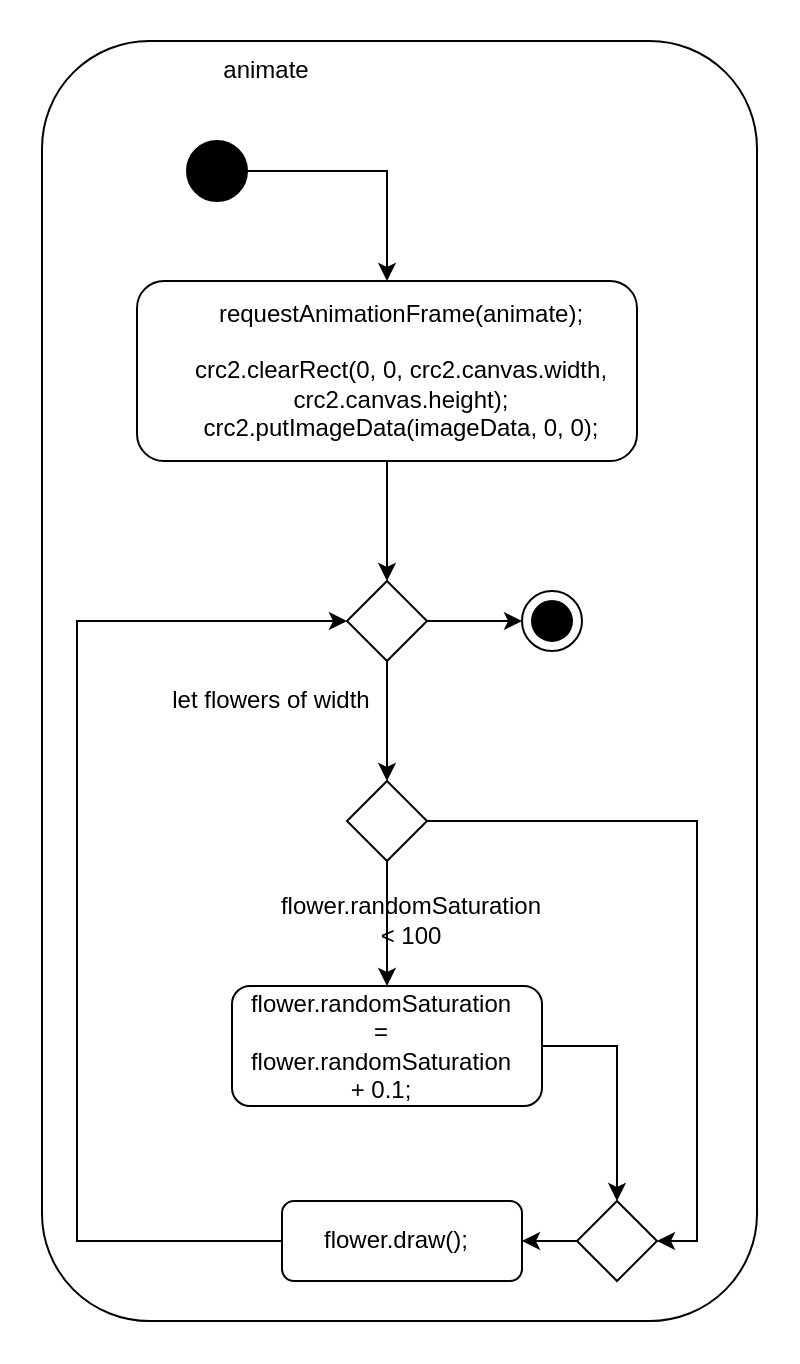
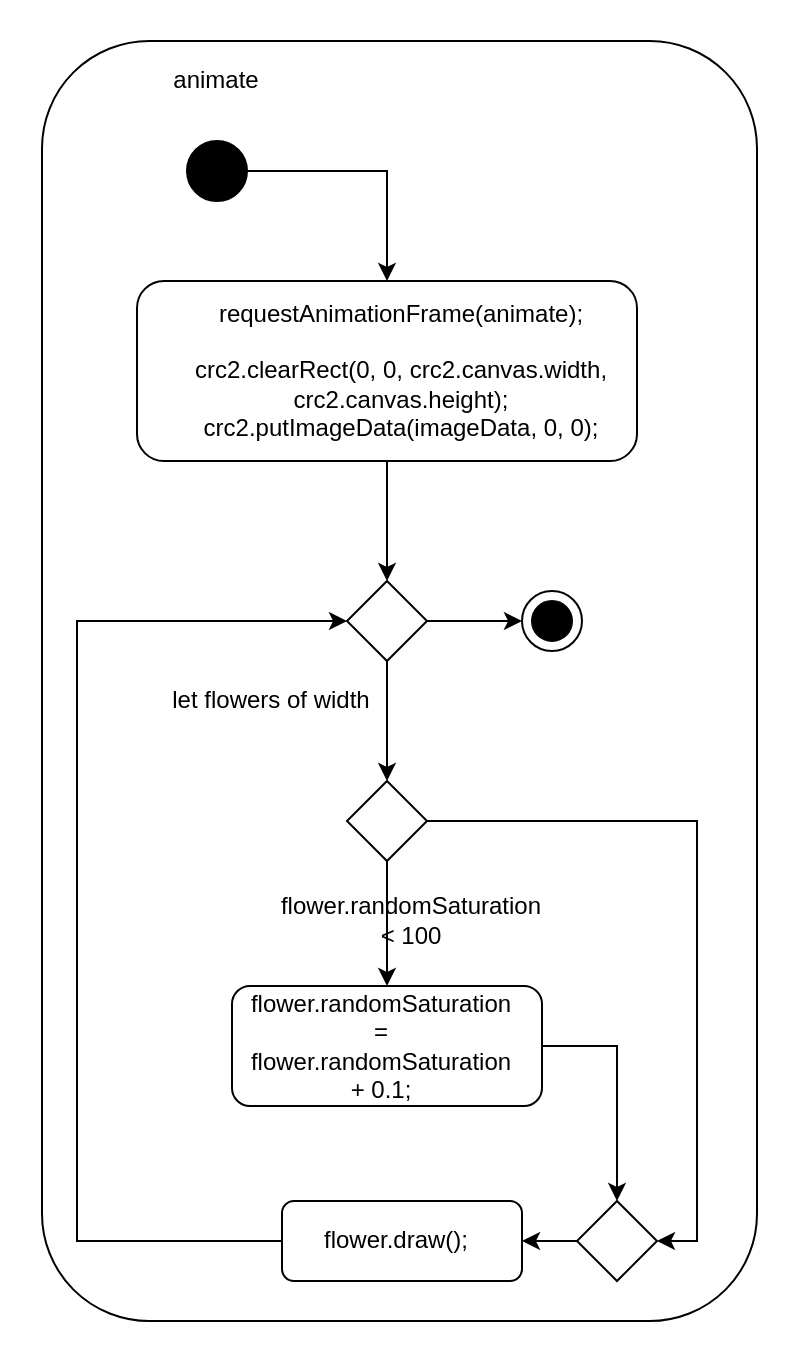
- <mxCell id="3" value="animate" style="text;html=1;strokeColor=none;fillColor=none;align=center;verticalAlign=middle;whiteSpace=wrap;rounded=0;" vertex="1" parent="1"><mxGeometry x="113" y="25" width="40" height="20" as="geometry" /></mxCell>
+ <mxCell id="3" value="animate" style="text;html=1;strokeColor=none;fillColor=none;align=center;verticalAlign=middle;whiteSpace=wrap;rounded=0;" vertex="1" parent="1"><mxGeometry x="88" y="30" width="40" height="20" as="geometry" /></mxCell>
